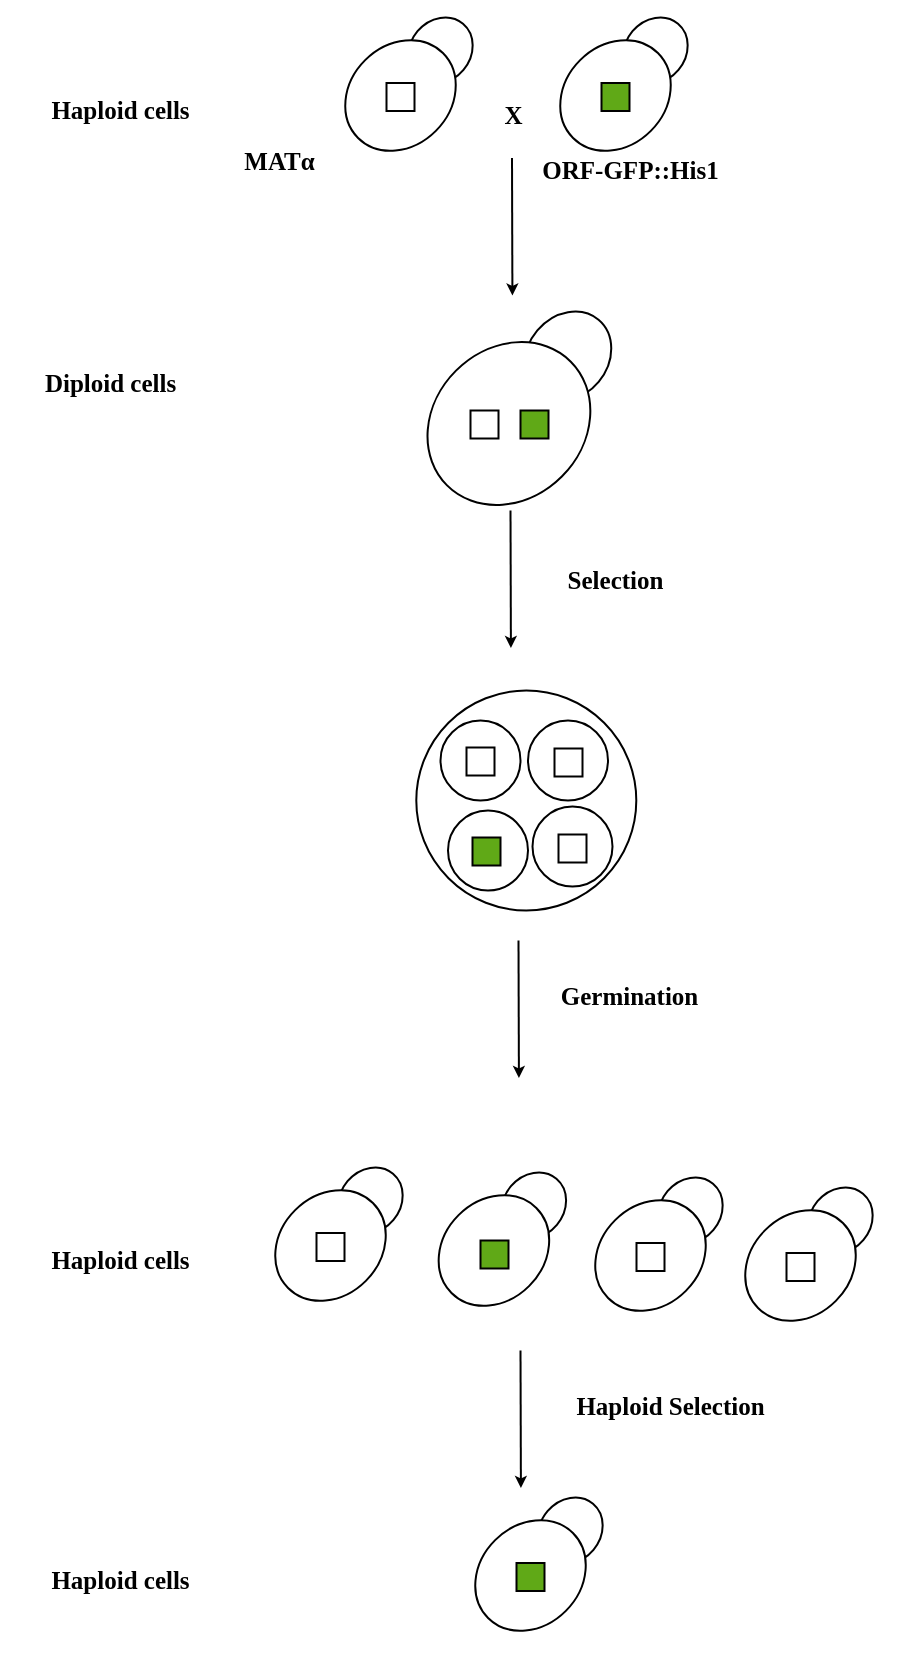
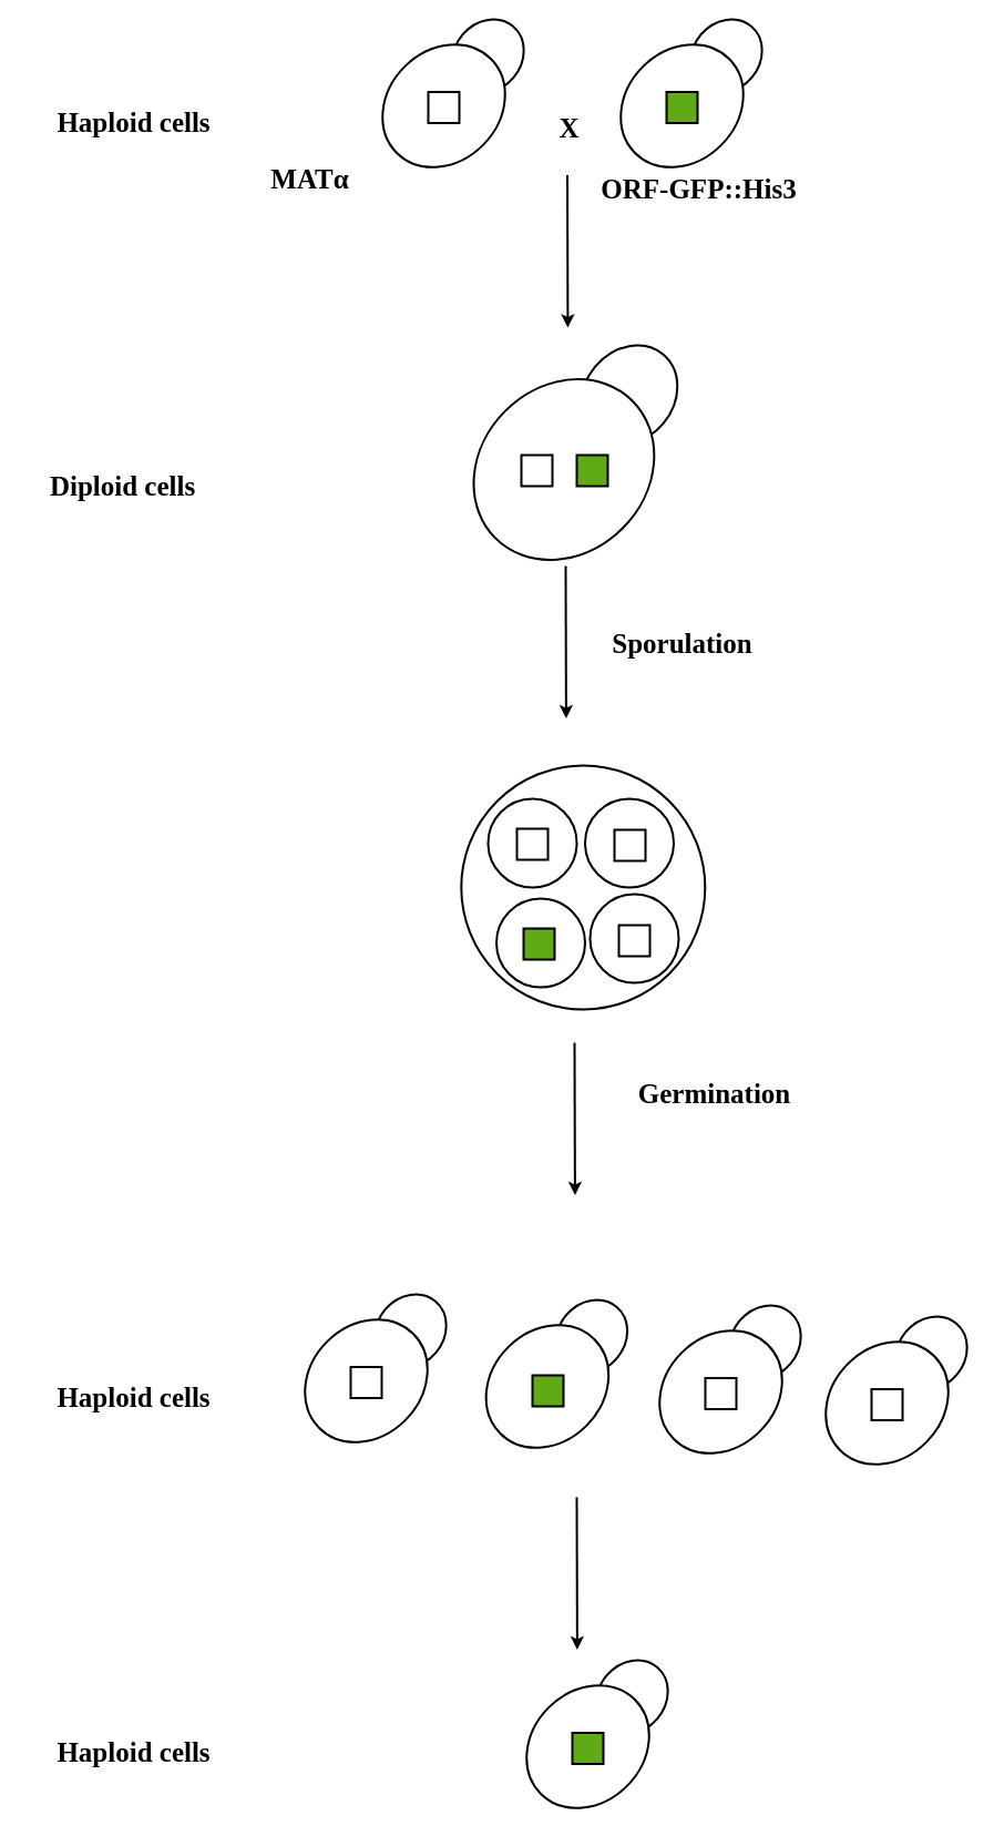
- <mxCell id="19" value="&lt;font style=&quot;font-size: 25px;&quot;&gt;&lt;span style=&quot;font-size: 25px;&quot;&gt;&lt;font style=&quot;font-size: 25px;&quot;&gt;ORF-GFP::His1&lt;/font&gt;&lt;/span&gt;&lt;/font&gt;" style="text;html=1;align=center;verticalAlign=middle;resizable=0;points=[];autosize=1;fontFamily=Georgia;fontSize=25;fontStyle=1;strokeWidth=2;" parent="1" vertex="1"><mxGeometry x="520" y="150" width="220" height="40" as="geometry" /></mxCell>
+ <mxCell id="19" value="&lt;font style=&quot;font-size: 25px;&quot;&gt;&lt;span style=&quot;font-size: 25px;&quot;&gt;&lt;font style=&quot;font-size: 25px;&quot;&gt;ORF-GFP::His3&lt;/font&gt;&lt;/span&gt;&lt;/font&gt;" style="text;html=1;align=center;verticalAlign=middle;resizable=0;points=[];autosize=1;fontFamily=Georgia;fontSize=25;fontStyle=1;strokeWidth=2;" parent="1" vertex="1"><mxGeometry x="520" y="150" width="220" height="40" as="geometry" /></mxCell>
- <mxCell id="46" value="&lt;font style=&quot;font-size: 25px;&quot;&gt;&lt;span style=&quot;font-size: 25px;&quot;&gt;&lt;font style=&quot;font-size: 25px;&quot;&gt;Diploid cells&lt;br style=&quot;font-size: 25px;&quot;&gt;&lt;/font&gt;&lt;/span&gt;&lt;/font&gt;" style="text;html=1;align=center;verticalAlign=middle;resizable=0;points=[];autosize=1;fontFamily=Georgia;fontSize=25;fontStyle=1;strokeWidth=2;" parent="1" vertex="1"><mxGeometry x="20" y="363.05" width="180" height="40" as="geometry" /></mxCell>
+ <mxCell id="46" value="&lt;font style=&quot;font-size: 25px;&quot;&gt;&lt;span style=&quot;font-size: 25px;&quot;&gt;&lt;font style=&quot;font-size: 25px;&quot;&gt;Diploid cells&lt;br style=&quot;font-size: 25px;&quot;&gt;&lt;/font&gt;&lt;/span&gt;&lt;/font&gt;" style="text;html=1;align=center;verticalAlign=middle;resizable=0;points=[];autosize=1;fontFamily=Georgia;fontSize=25;fontStyle=1;strokeWidth=2;" parent="1" vertex="1"><mxGeometry x="20" y="418.05" width="180" height="40" as="geometry" /></mxCell>
- <mxCell id="16" value="&lt;font style=&quot;font-size: 25px;&quot;&gt;&lt;span style=&quot;font-size: 25px;&quot;&gt;&lt;font style=&quot;font-size: 25px;&quot;&gt;Selection&lt;/font&gt;&lt;/span&gt;&lt;/font&gt;" style="text;html=1;align=center;verticalAlign=middle;resizable=0;points=[];autosize=1;fontFamily=Georgia;fontSize=25;fontStyle=1;strokeWidth=2;" parent="1" vertex="1"><mxGeometry x="530" y="560" width="170" height="40" as="geometry" /></mxCell>
+ <mxCell id="16" value="&lt;font style=&quot;font-size: 25px;&quot;&gt;&lt;span style=&quot;font-size: 25px;&quot;&gt;&lt;font style=&quot;font-size: 25px;&quot;&gt;Sporulation&lt;/font&gt;&lt;/span&gt;&lt;/font&gt;" style="text;html=1;align=center;verticalAlign=middle;resizable=0;points=[];autosize=1;fontFamily=Georgia;fontSize=25;fontStyle=1;strokeWidth=2;" parent="1" vertex="1"><mxGeometry x="530" y="560" width="170" height="40" as="geometry" /></mxCell>
- <mxCell id="17" value="&lt;div style=&quot;font-size: 25px;&quot;&gt;&lt;font style=&quot;font-size: 25px;&quot;&gt;&lt;span style=&quot;font-size: 25px;&quot;&gt;&lt;font style=&quot;font-size: 25px;&quot;&gt;Germination&lt;/font&gt;&lt;/span&gt;&lt;/font&gt;&lt;/div&gt;" style="text;html=1;align=center;verticalAlign=middle;resizable=0;points=[];autosize=1;fontFamily=Georgia;fontSize=25;fontStyle=1;strokeWidth=2;" parent="1" vertex="1"><mxGeometry x="539" y="976" width="180" height="40" as="geometry" /></mxCell>
+ <mxCell id="17" value="&lt;div style=&quot;font-size: 25px;&quot;&gt;&lt;font style=&quot;font-size: 25px;&quot;&gt;&lt;span style=&quot;font-size: 25px;&quot;&gt;&lt;font style=&quot;font-size: 25px;&quot;&gt;Germination&lt;/font&gt;&lt;/span&gt;&lt;/font&gt;&lt;/div&gt;" style="text;html=1;align=center;verticalAlign=middle;resizable=0;points=[];autosize=1;fontFamily=Georgia;fontSize=25;fontStyle=1;strokeWidth=2;" parent="1" vertex="1"><mxGeometry x="554" y="966" width="180" height="40" as="geometry" /></mxCell>
- <mxCell id="18" value="&lt;div style=&quot;font-size: 25px;&quot;&gt;&lt;font style=&quot;font-size: 25px;&quot;&gt;&lt;span style=&quot;font-size: 25px;&quot;&gt;&lt;font style=&quot;font-size: 25px;&quot;&gt;Haploid Selection&lt;br style=&quot;font-size: 25px;&quot;&gt;&lt;/font&gt;&lt;/span&gt;&lt;/font&gt;&lt;/div&gt;" style="text;html=1;align=center;verticalAlign=middle;resizable=0;points=[];autosize=1;fontFamily=Georgia;fontSize=25;fontStyle=1;strokeWidth=2;" parent="1" vertex="1"><mxGeometry x="550" y="1386" width="240" height="40" as="geometry" /></mxCell>
